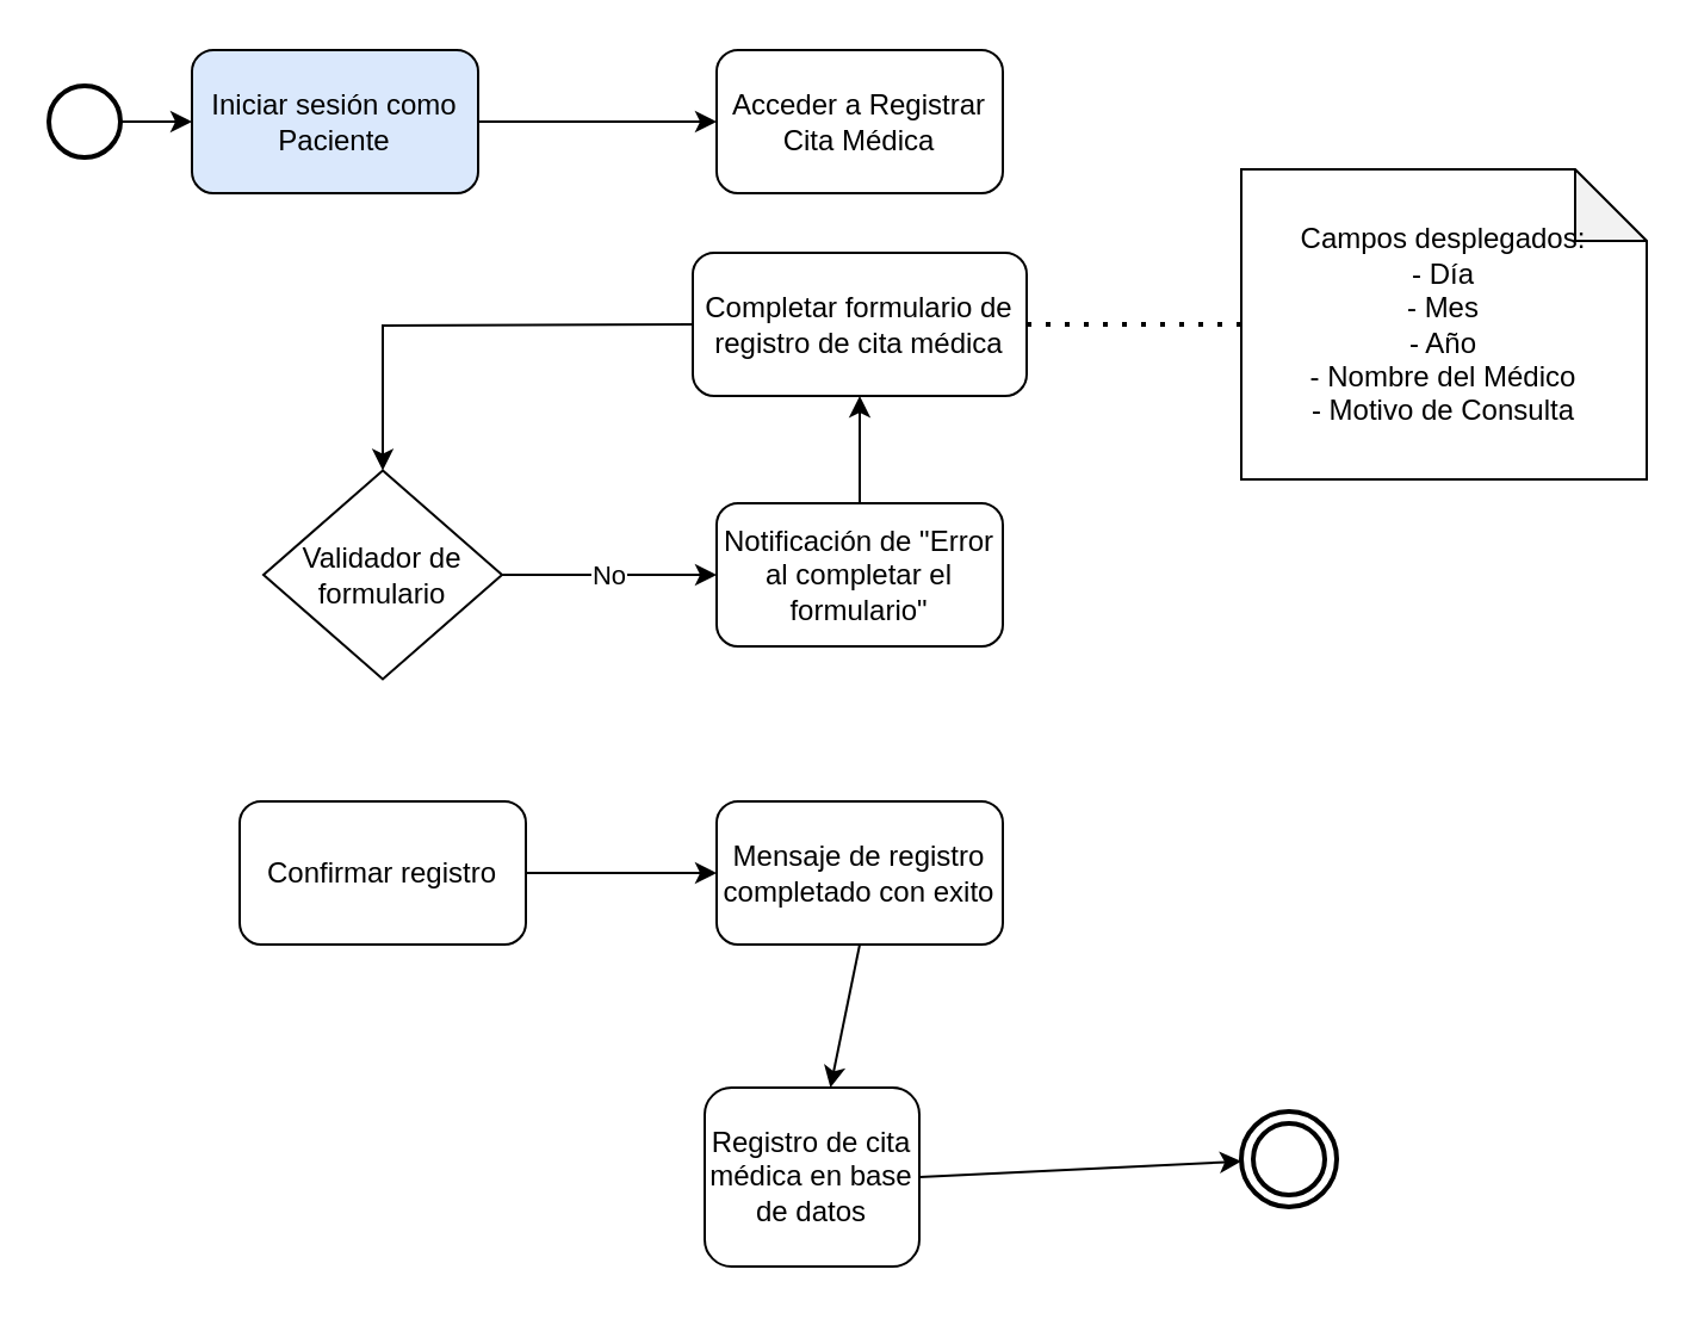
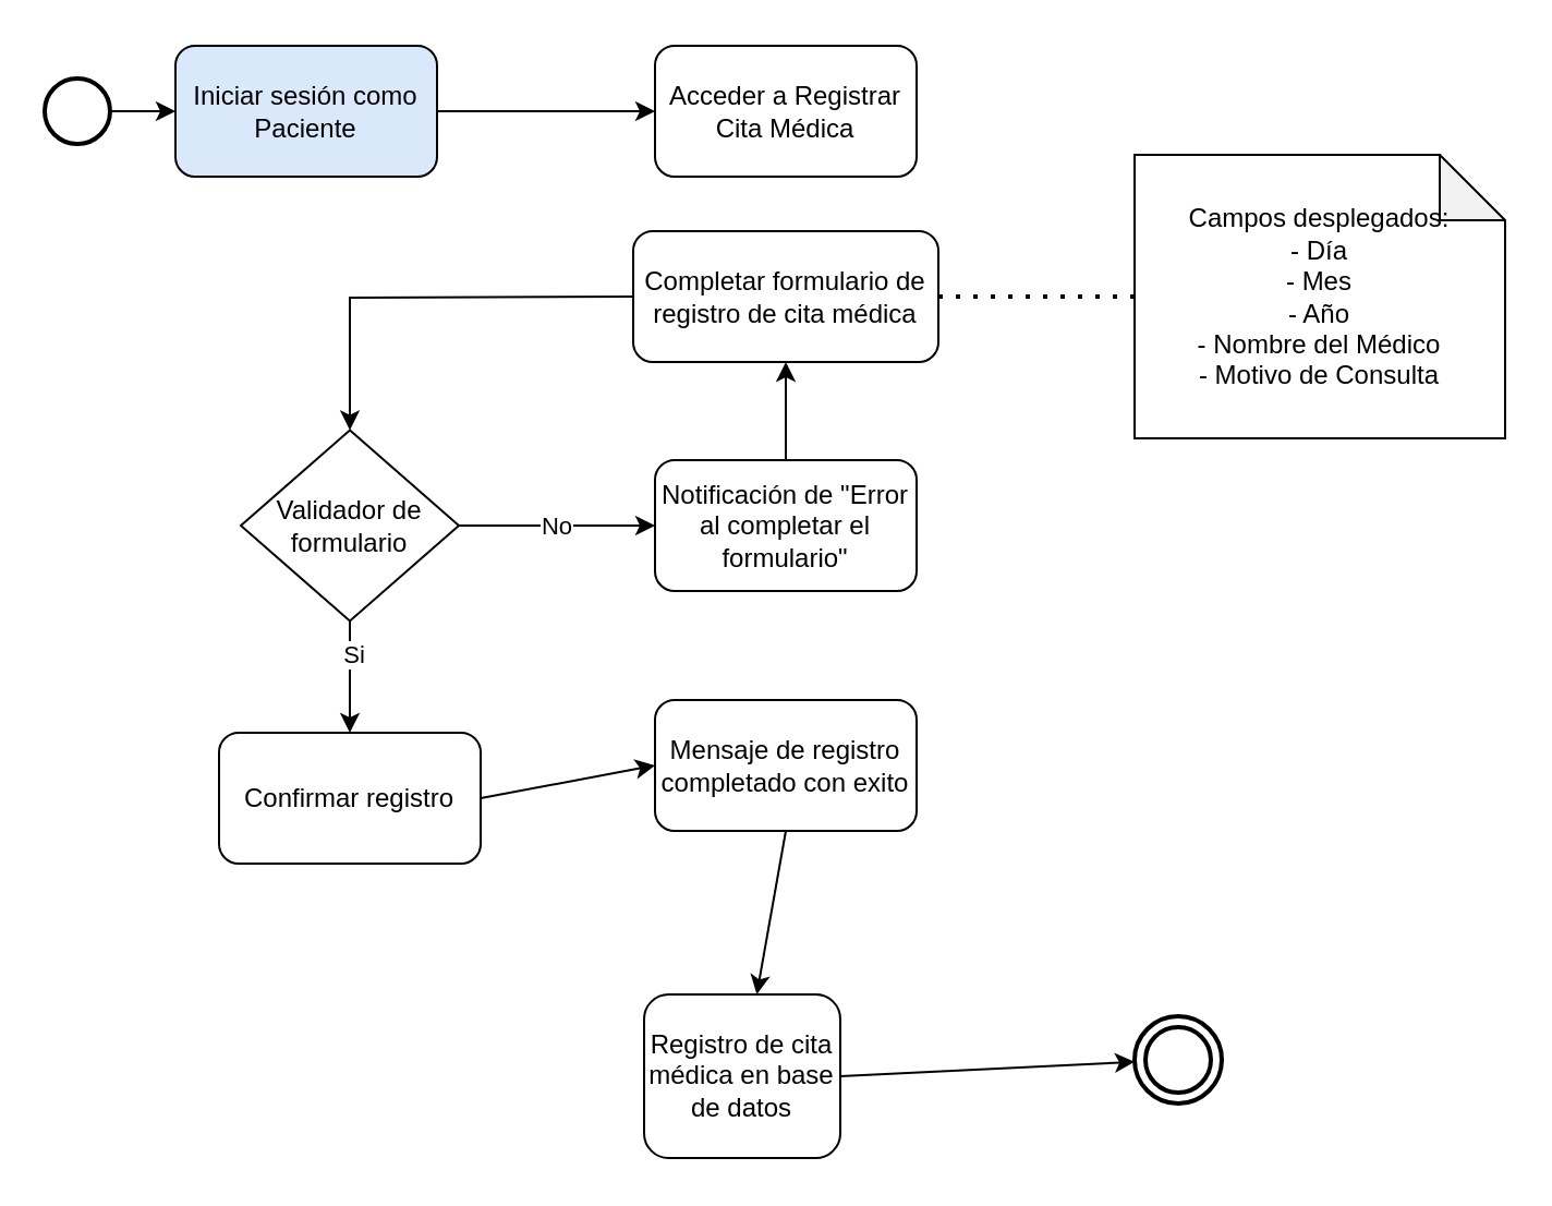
+ <mxCell id="13" value="" style="endArrow=classic;html=1;rounded=0;exitX=0.5;exitY=1;exitDx=0;exitDy=0;entryX=0.5;entryY=0;entryDx=0;entryDy=0;" edge="1" parent="1" source="8" target="15"><mxGeometry width="50" height="50" relative="1" as="geometry"><mxPoint x="340" y="105.5" as="sourcePoint" /><mxPoint x="330" y="235.5" as="targetPoint" /><Array as="points" /></mxGeometry></mxCell>
+ <mxCell id="14" value="Si" style="edgeLabel;html=1;align=center;verticalAlign=middle;resizable=0;points=[];" vertex="1" connectable="0" parent="13"><mxGeometry x="-0.427" y="1" relative="1" as="geometry"><mxPoint as="offset" /></mxGeometry></mxCell>
- <mxCell id="16" value="Mensaje de registro completado con exito" style="rounded=1;whiteSpace=wrap;html=1;" vertex="1" parent="1"><mxGeometry x="300" y="335.5" width="120" height="60" as="geometry" /></mxCell>
+ <mxCell id="16" value="Mensaje de registro completado con exito" style="rounded=1;whiteSpace=wrap;html=1;" vertex="1" parent="1"><mxGeometry x="300" y="320.5" width="120" height="60" as="geometry" /></mxCell>
